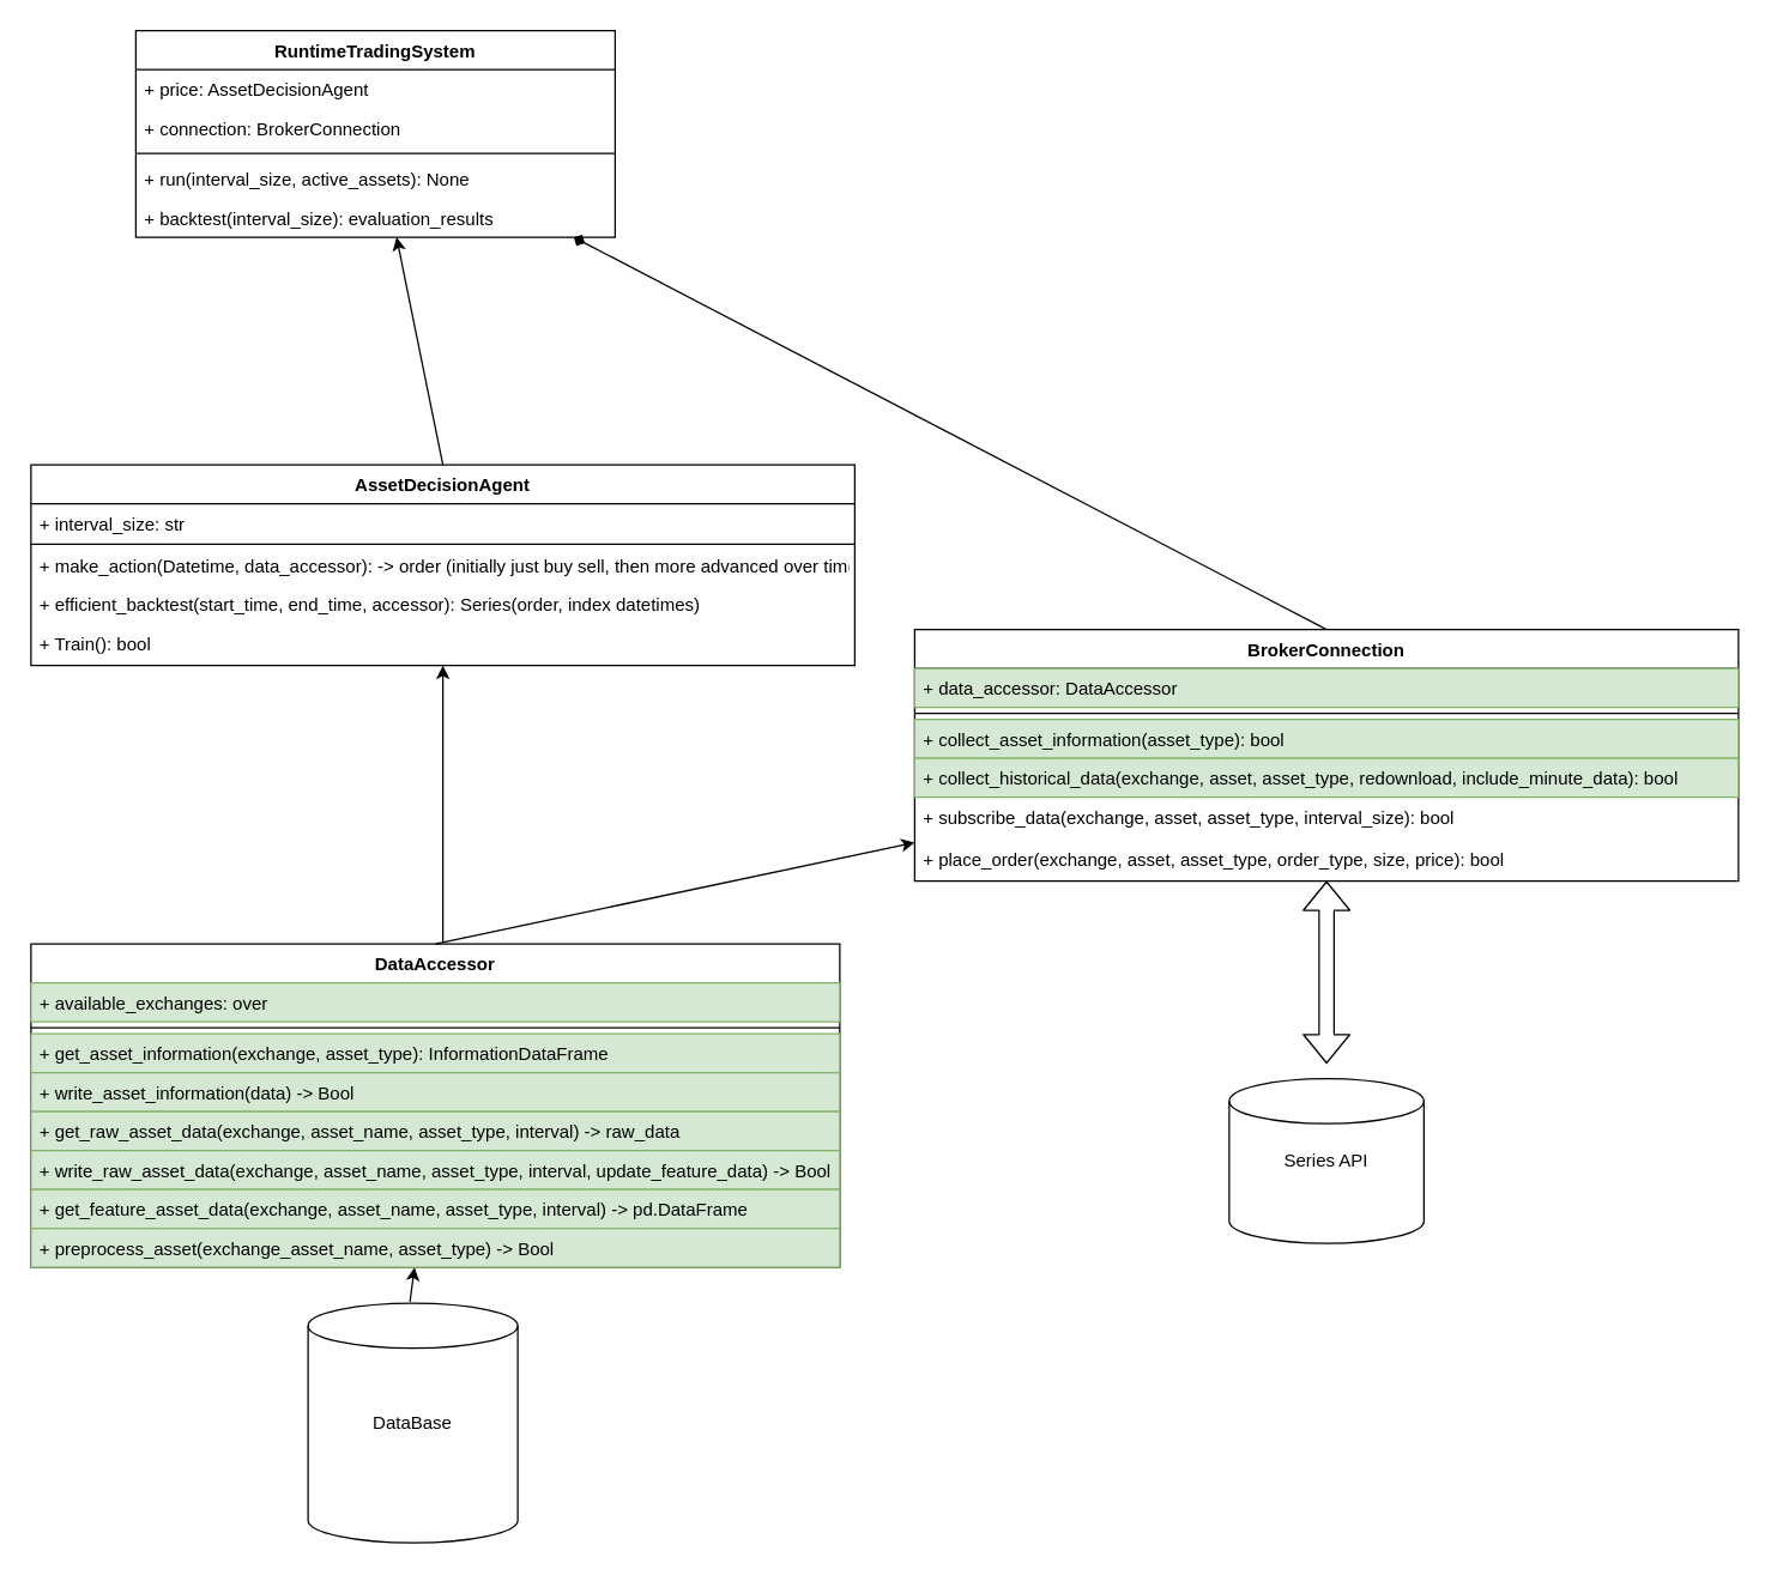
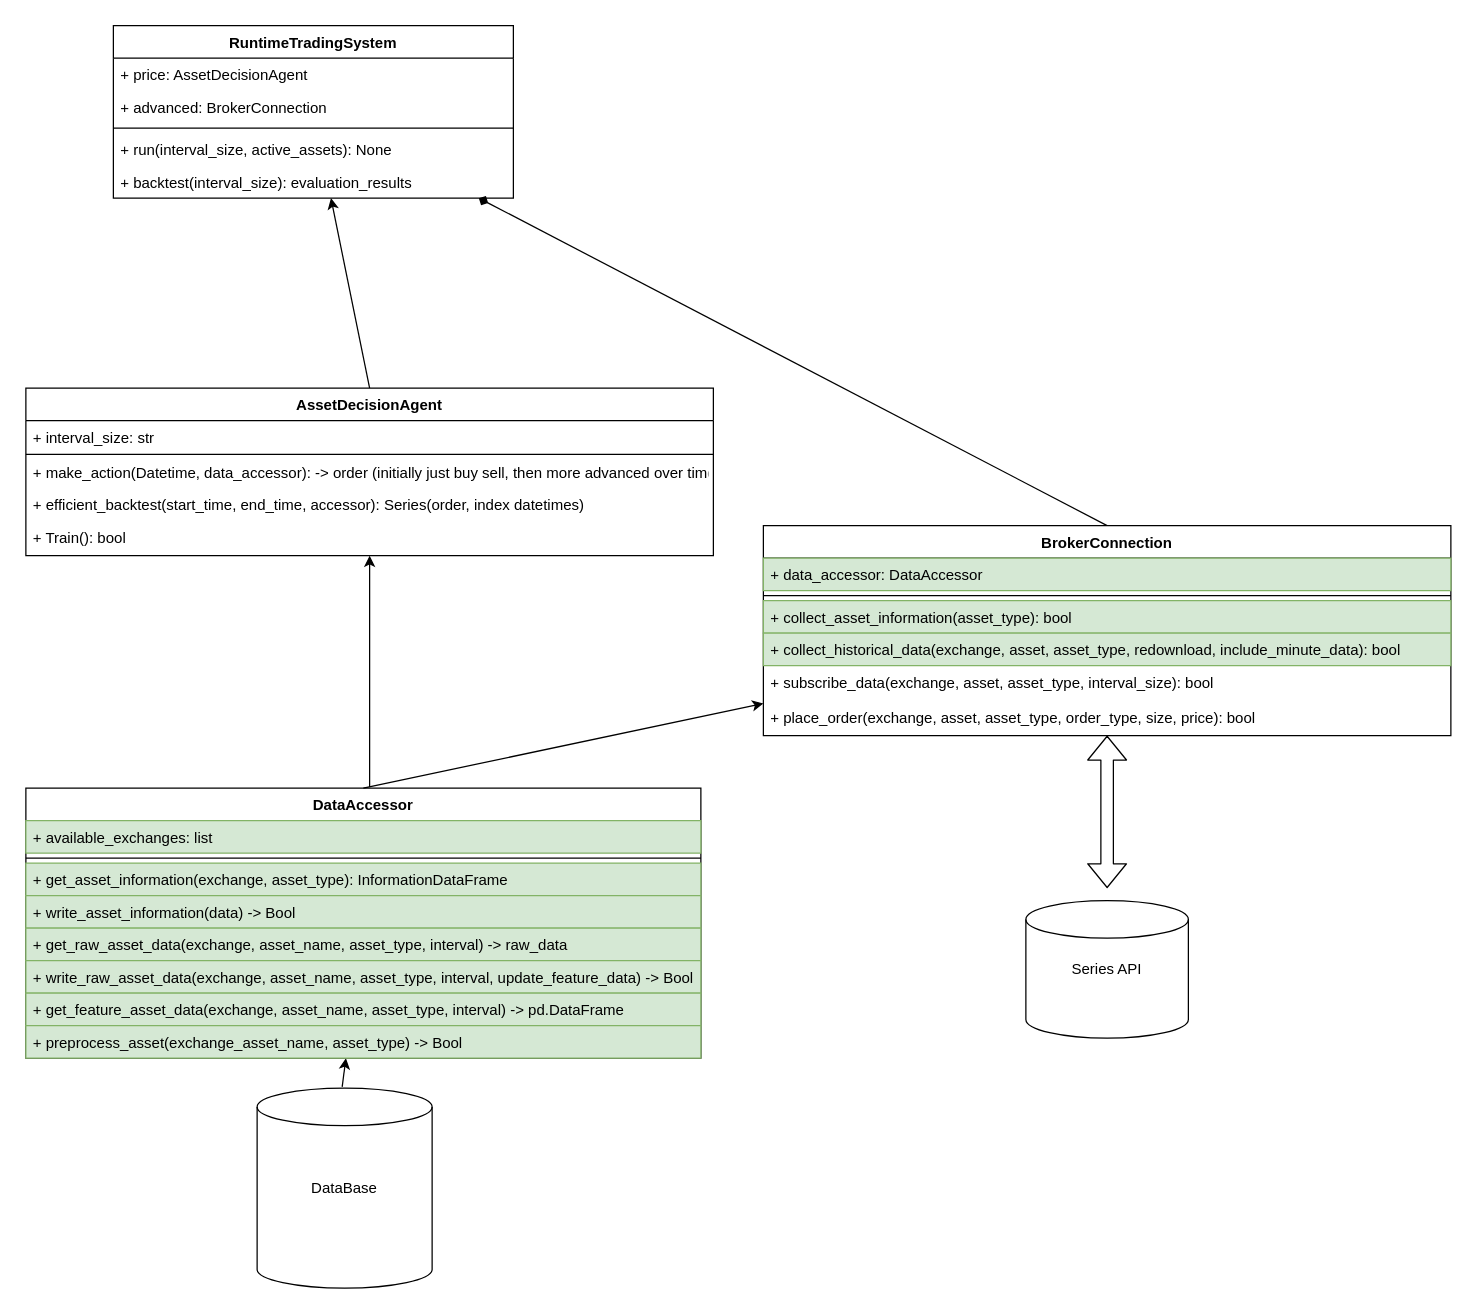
- <mxCell id="4" value="+ connection: BrokerConnection" style="text;strokeColor=none;fillColor=none;align=left;verticalAlign=top;spacingLeft=4;spacingRight=4;overflow=hidden;rotatable=0;points=[[0,0.5],[1,0.5]];portConstraint=eastwest;" parent="2" vertex="1"><mxGeometry y="52" width="320" height="26" as="geometry" /></mxCell>
+ <mxCell id="4" value="+ advanced: BrokerConnection" style="text;strokeColor=none;fillColor=none;align=left;verticalAlign=top;spacingLeft=4;spacingRight=4;overflow=hidden;rotatable=0;points=[[0,0.5],[1,0.5]];portConstraint=eastwest;" parent="2" vertex="1"><mxGeometry y="52" width="320" height="26" as="geometry" /></mxCell>
- <mxCell id="11" value="+ available_exchanges: over" style="text;strokeColor=#82b366;fillColor=#d5e8d4;align=left;verticalAlign=top;spacingLeft=4;spacingRight=4;overflow=hidden;rotatable=0;points=[[0,0.5],[1,0.5]];portConstraint=eastwest;" parent="10" vertex="1"><mxGeometry y="26" width="540" height="26" as="geometry" /></mxCell>
+ <mxCell id="11" value="+ available_exchanges: list" style="text;strokeColor=#82b366;fillColor=#d5e8d4;align=left;verticalAlign=top;spacingLeft=4;spacingRight=4;overflow=hidden;rotatable=0;points=[[0,0.5],[1,0.5]];portConstraint=eastwest;" parent="10" vertex="1"><mxGeometry y="26" width="540" height="26" as="geometry" /></mxCell>
